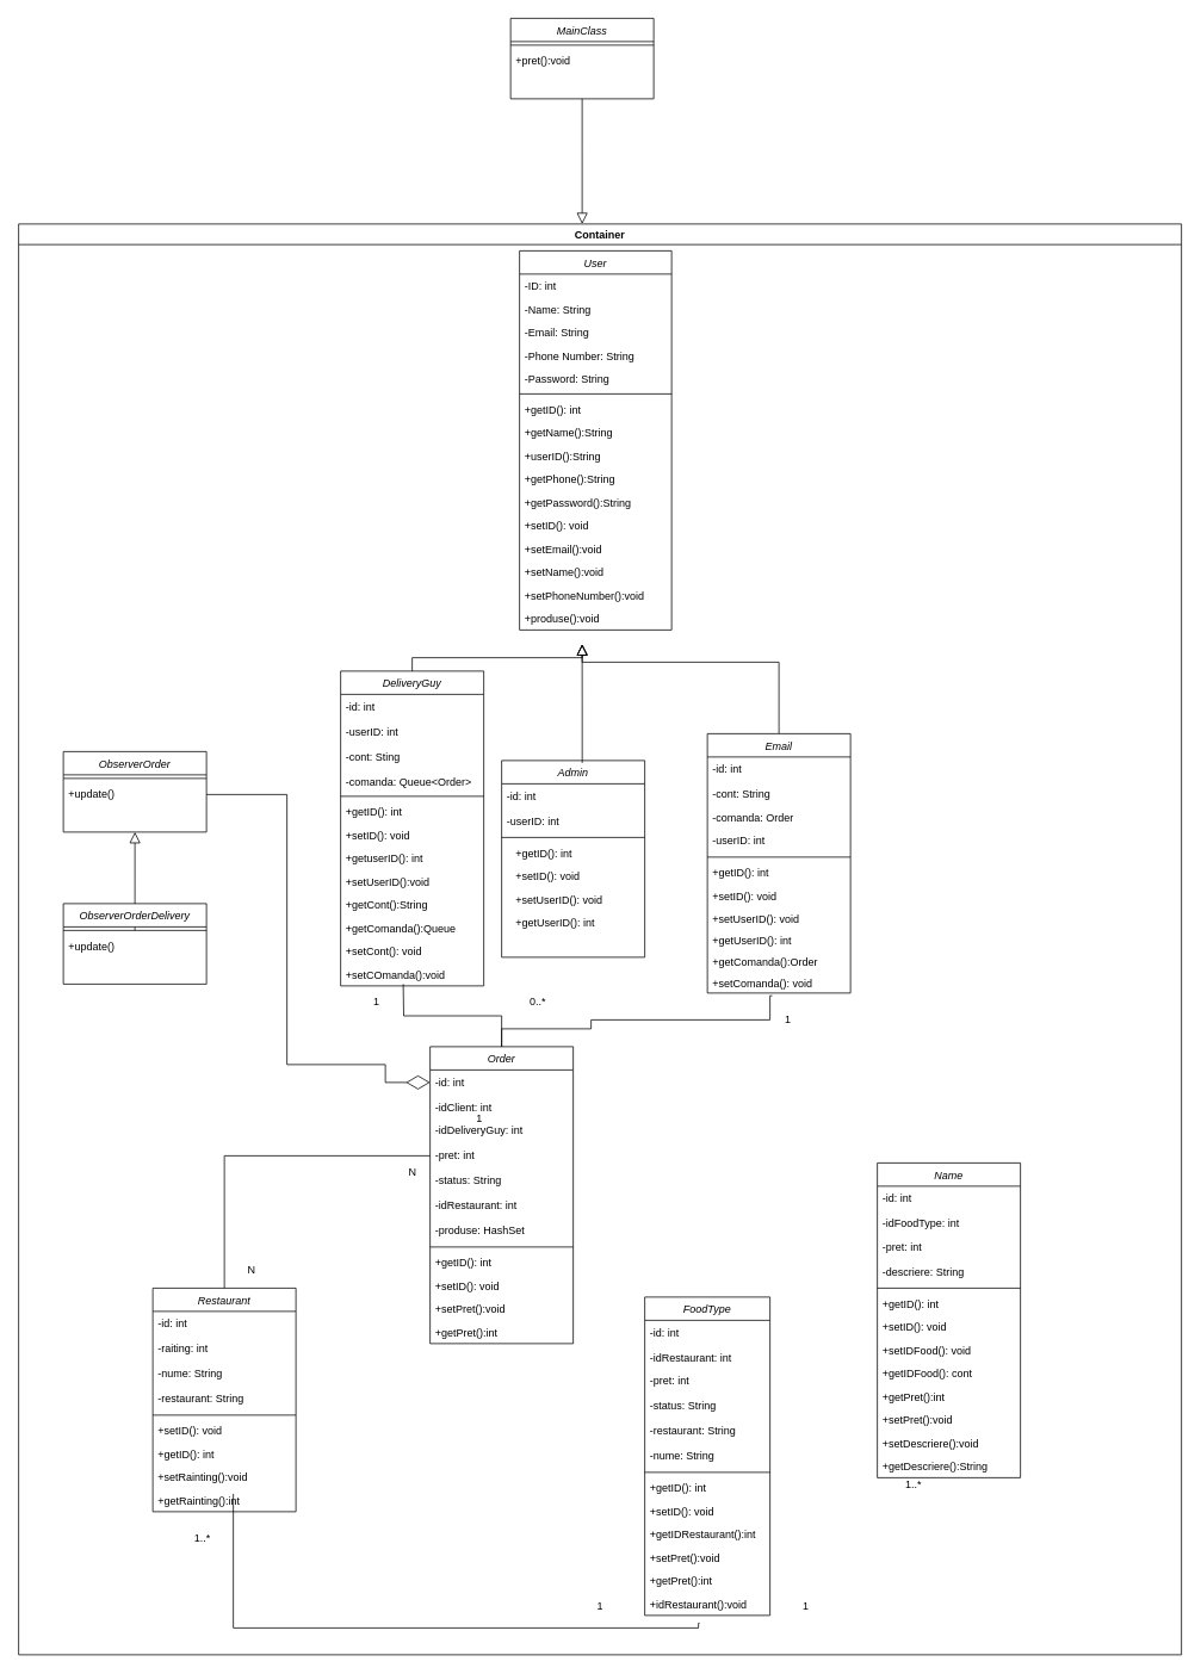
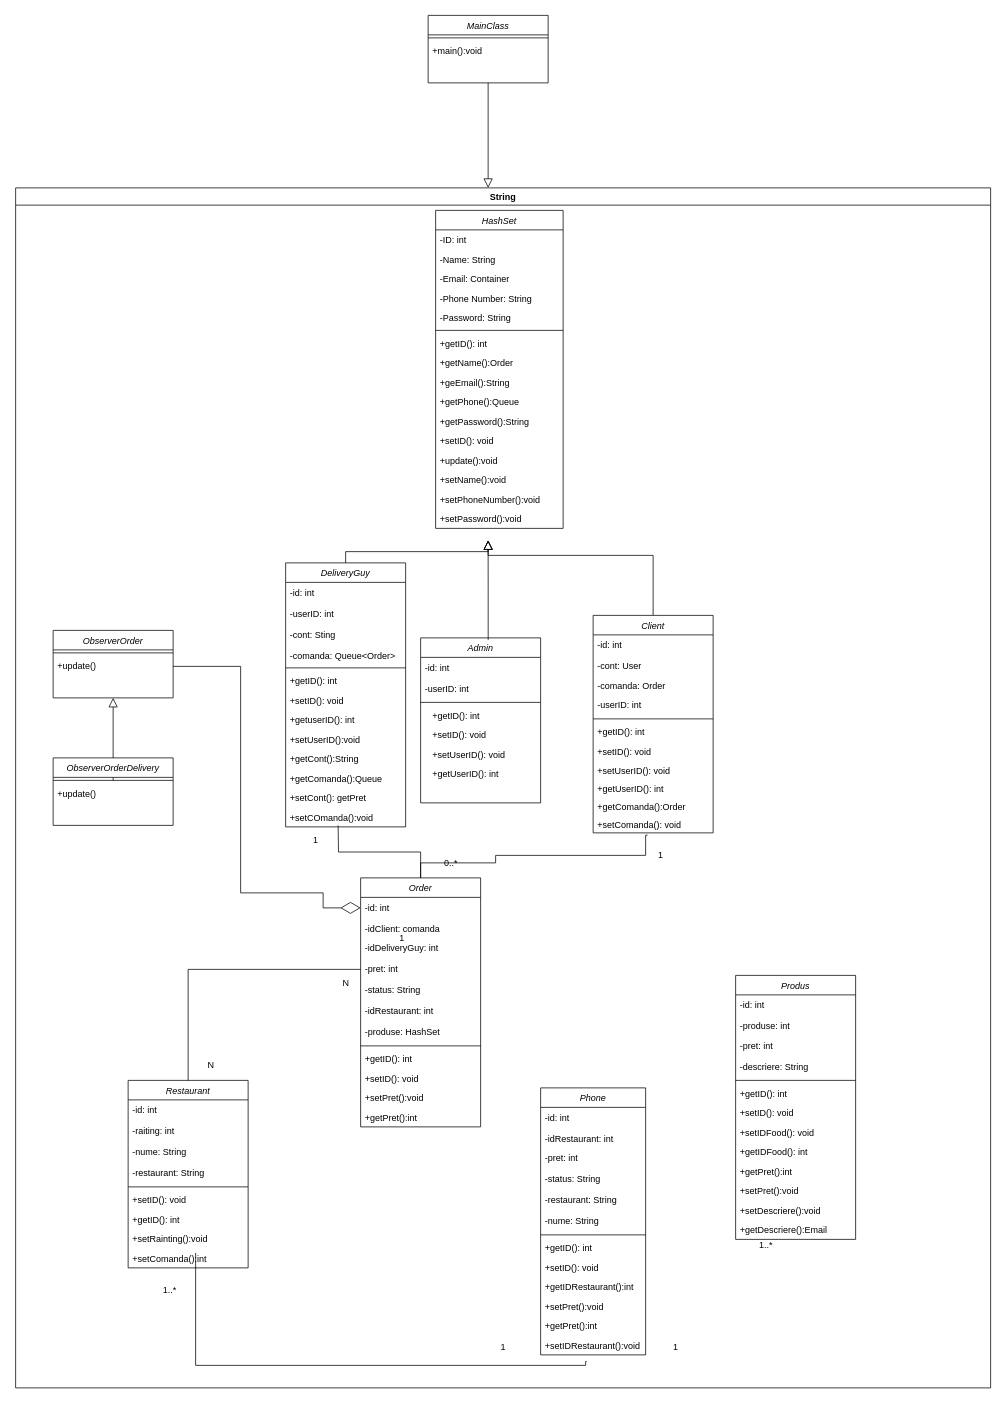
- <mxCell id="17" value="+pret():void" style="text;align=left;verticalAlign=top;spacingLeft=4;spacingRight=4;overflow=hidden;rotatable=0;points=[[0,0.5],[1,0.5]];portConstraint=eastwest;rounded=0;shadow=0;html=0;" parent="15" vertex="1"><mxGeometry y="34" width="160" height="28" as="geometry" /></mxCell>
+ <mxCell id="17" value="+main():void" style="text;align=left;verticalAlign=top;spacingLeft=4;spacingRight=4;overflow=hidden;rotatable=0;points=[[0,0.5],[1,0.5]];portConstraint=eastwest;rounded=0;shadow=0;html=0;" parent="15" vertex="1"><mxGeometry y="34" width="160" height="28" as="geometry" /></mxCell>
- <mxCell id="22" value="Container" style="swimlane;" parent="1" vertex="1"><mxGeometry x="20" y="250" width="1300" height="1600" as="geometry" /></mxCell>
+ <mxCell id="22" value="String" style="swimlane;" parent="1" vertex="1"><mxGeometry x="20" y="250" width="1300" height="1600" as="geometry" /></mxCell>
- <mxCell id="23" value="User" style="swimlane;fontStyle=2;align=center;verticalAlign=top;childLayout=stackLayout;horizontal=1;startSize=26;horizontalStack=0;resizeParent=1;resizeLast=0;collapsible=1;marginBottom=0;rounded=0;shadow=0;strokeWidth=1;" parent="22" vertex="1"><mxGeometry x="560" y="30" width="170" height="424" as="geometry"><mxRectangle x="230" y="140" width="160" height="26" as="alternateBounds" /></mxGeometry></mxCell>
+ <mxCell id="23" value="HashSet" style="swimlane;fontStyle=2;align=center;verticalAlign=top;childLayout=stackLayout;horizontal=1;startSize=26;horizontalStack=0;resizeParent=1;resizeLast=0;collapsible=1;marginBottom=0;rounded=0;shadow=0;strokeWidth=1;" parent="22" vertex="1"><mxGeometry x="560" y="30" width="170" height="424" as="geometry"><mxRectangle x="230" y="140" width="160" height="26" as="alternateBounds" /></mxGeometry></mxCell>
- <mxCell id="26" value="-Email: String" style="text;align=left;verticalAlign=top;spacingLeft=4;spacingRight=4;overflow=hidden;rotatable=0;points=[[0,0.5],[1,0.5]];portConstraint=eastwest;rounded=0;shadow=0;html=0;" parent="23" vertex="1"><mxGeometry y="78" width="170" height="26" as="geometry" /></mxCell>
+ <mxCell id="26" value="-Email: Container" style="text;align=left;verticalAlign=top;spacingLeft=4;spacingRight=4;overflow=hidden;rotatable=0;points=[[0,0.5],[1,0.5]];portConstraint=eastwest;rounded=0;shadow=0;html=0;" parent="23" vertex="1"><mxGeometry y="78" width="170" height="26" as="geometry" /></mxCell>
- <mxCell id="31" value="+getName():String&#10;" style="text;align=left;verticalAlign=top;spacingLeft=4;spacingRight=4;overflow=hidden;rotatable=0;points=[[0,0.5],[1,0.5]];portConstraint=eastwest;rounded=0;shadow=0;html=0;" vertex="1" parent="23"><mxGeometry y="190" width="170" height="26" as="geometry" /></mxCell>
+ <mxCell id="31" value="+getName():Order&#10;" style="text;align=left;verticalAlign=top;spacingLeft=4;spacingRight=4;overflow=hidden;rotatable=0;points=[[0,0.5],[1,0.5]];portConstraint=eastwest;rounded=0;shadow=0;html=0;" vertex="1" parent="23"><mxGeometry y="190" width="170" height="26" as="geometry" /></mxCell>
- <mxCell id="32" value="+userID():String&#10;" style="text;align=left;verticalAlign=top;spacingLeft=4;spacingRight=4;overflow=hidden;rotatable=0;points=[[0,0.5],[1,0.5]];portConstraint=eastwest;rounded=0;shadow=0;html=0;" vertex="1" parent="23"><mxGeometry y="216" width="170" height="26" as="geometry" /></mxCell>
+ <mxCell id="32" value="+geEmail():String&#10;" style="text;align=left;verticalAlign=top;spacingLeft=4;spacingRight=4;overflow=hidden;rotatable=0;points=[[0,0.5],[1,0.5]];portConstraint=eastwest;rounded=0;shadow=0;html=0;" vertex="1" parent="23"><mxGeometry y="216" width="170" height="26" as="geometry" /></mxCell>
- <mxCell id="33" value="+getPhone():String&#10;" style="text;align=left;verticalAlign=top;spacingLeft=4;spacingRight=4;overflow=hidden;rotatable=0;points=[[0,0.5],[1,0.5]];portConstraint=eastwest;rounded=0;shadow=0;html=0;" vertex="1" parent="23"><mxGeometry y="242" width="170" height="26" as="geometry" /></mxCell>
+ <mxCell id="33" value="+getPhone():Queue&#10;" style="text;align=left;verticalAlign=top;spacingLeft=4;spacingRight=4;overflow=hidden;rotatable=0;points=[[0,0.5],[1,0.5]];portConstraint=eastwest;rounded=0;shadow=0;html=0;" vertex="1" parent="23"><mxGeometry y="242" width="170" height="26" as="geometry" /></mxCell>
- <mxCell id="36" value="+setEmail():void" style="text;align=left;verticalAlign=top;spacingLeft=4;spacingRight=4;overflow=hidden;rotatable=0;points=[[0,0.5],[1,0.5]];portConstraint=eastwest;rounded=0;shadow=0;html=0;" vertex="1" parent="23"><mxGeometry y="320" width="170" height="26" as="geometry" /></mxCell>
+ <mxCell id="36" value="+update():void" style="text;align=left;verticalAlign=top;spacingLeft=4;spacingRight=4;overflow=hidden;rotatable=0;points=[[0,0.5],[1,0.5]];portConstraint=eastwest;rounded=0;shadow=0;html=0;" vertex="1" parent="23"><mxGeometry y="320" width="170" height="26" as="geometry" /></mxCell>
- <mxCell id="39" value="+produse():void" style="text;align=left;verticalAlign=top;spacingLeft=4;spacingRight=4;overflow=hidden;rotatable=0;points=[[0,0.5],[1,0.5]];portConstraint=eastwest;rounded=0;shadow=0;html=0;" vertex="1" parent="23"><mxGeometry y="398" width="170" height="26" as="geometry" /></mxCell>
+ <mxCell id="39" value="+setPassword():void" style="text;align=left;verticalAlign=top;spacingLeft=4;spacingRight=4;overflow=hidden;rotatable=0;points=[[0,0.5],[1,0.5]];portConstraint=eastwest;rounded=0;shadow=0;html=0;" vertex="1" parent="23"><mxGeometry y="398" width="170" height="26" as="geometry" /></mxCell>
- <mxCell id="60" value="Email" style="swimlane;fontStyle=2;align=center;verticalAlign=top;childLayout=stackLayout;horizontal=1;startSize=26;horizontalStack=0;resizeParent=1;resizeLast=0;collapsible=1;marginBottom=0;rounded=0;shadow=0;strokeWidth=1;" parent="22" vertex="1"><mxGeometry x="770" y="570" width="160" height="290" as="geometry"><mxRectangle x="230" y="140" width="160" height="26" as="alternateBounds" /></mxGeometry></mxCell>
+ <mxCell id="60" value="Client" style="swimlane;fontStyle=2;align=center;verticalAlign=top;childLayout=stackLayout;horizontal=1;startSize=26;horizontalStack=0;resizeParent=1;resizeLast=0;collapsible=1;marginBottom=0;rounded=0;shadow=0;strokeWidth=1;" parent="22" vertex="1"><mxGeometry x="770" y="570" width="160" height="290" as="geometry"><mxRectangle x="230" y="140" width="160" height="26" as="alternateBounds" /></mxGeometry></mxCell>
- <mxCell id="62" value="-cont: String" style="text;align=left;verticalAlign=top;spacingLeft=4;spacingRight=4;overflow=hidden;rotatable=0;points=[[0,0.5],[1,0.5]];portConstraint=eastwest;rounded=0;shadow=0;html=0;" parent="60" vertex="1"><mxGeometry y="54" width="160" height="26" as="geometry" /></mxCell>
+ <mxCell id="62" value="-cont: User" style="text;align=left;verticalAlign=top;spacingLeft=4;spacingRight=4;overflow=hidden;rotatable=0;points=[[0,0.5],[1,0.5]];portConstraint=eastwest;rounded=0;shadow=0;html=0;" parent="60" vertex="1"><mxGeometry y="54" width="160" height="26" as="geometry" /></mxCell>
- <mxCell id="53" value="+setCont(): void&#10;" style="text;align=left;verticalAlign=top;spacingLeft=4;spacingRight=4;overflow=hidden;rotatable=0;points=[[0,0.5],[1,0.5]];portConstraint=eastwest;rounded=0;shadow=0;html=0;" vertex="1" parent="41"><mxGeometry y="300" width="160" height="26" as="geometry" /></mxCell>
+ <mxCell id="53" value="+setCont(): getPret&#10;" style="text;align=left;verticalAlign=top;spacingLeft=4;spacingRight=4;overflow=hidden;rotatable=0;points=[[0,0.5],[1,0.5]];portConstraint=eastwest;rounded=0;shadow=0;html=0;" vertex="1" parent="41"><mxGeometry y="300" width="160" height="26" as="geometry" /></mxCell>
- <mxCell id="9" value="0..*" style="text;html=1;align=center;verticalAlign=middle;resizable=0;points=[];autosize=1;strokeColor=none;fillColor=none;" parent="1" vertex="1"><mxGeometry x="585" y="1110" width="30" height="20" as="geometry" /></mxCell>
+ <mxCell id="9" value="0..*" style="text;html=1;align=center;verticalAlign=middle;resizable=0;points=[];autosize=1;strokeColor=none;fillColor=none;" parent="1" vertex="1"><mxGeometry x="585" y="1140" width="30" height="20" as="geometry" /></mxCell>
- <mxCell id="116" value="-idClient: int" style="text;align=left;verticalAlign=top;spacingLeft=4;spacingRight=4;overflow=hidden;rotatable=0;points=[[0,0.5],[1,0.5]];portConstraint=eastwest;rounded=0;shadow=0;html=0;" parent="114" vertex="1"><mxGeometry y="54" width="160" height="26" as="geometry" /></mxCell>
+ <mxCell id="116" value="-idClient: comanda" style="text;align=left;verticalAlign=top;spacingLeft=4;spacingRight=4;overflow=hidden;rotatable=0;points=[[0,0.5],[1,0.5]];portConstraint=eastwest;rounded=0;shadow=0;html=0;" parent="114" vertex="1"><mxGeometry y="54" width="160" height="26" as="geometry" /></mxCell>
- <mxCell id="86" value="Name" style="swimlane;fontStyle=2;align=center;verticalAlign=top;childLayout=stackLayout;horizontal=1;startSize=26;horizontalStack=0;resizeParent=1;resizeLast=0;collapsible=1;marginBottom=0;rounded=0;shadow=0;strokeWidth=1;" parent="22" vertex="1"><mxGeometry x="960" y="1050" width="160" height="352" as="geometry"><mxRectangle x="230" y="140" width="160" height="26" as="alternateBounds" /></mxGeometry></mxCell>
+ <mxCell id="86" value="Produs" style="swimlane;fontStyle=2;align=center;verticalAlign=top;childLayout=stackLayout;horizontal=1;startSize=26;horizontalStack=0;resizeParent=1;resizeLast=0;collapsible=1;marginBottom=0;rounded=0;shadow=0;strokeWidth=1;" parent="22" vertex="1"><mxGeometry x="960" y="1050" width="160" height="352" as="geometry"><mxRectangle x="230" y="140" width="160" height="26" as="alternateBounds" /></mxGeometry></mxCell>
- <mxCell id="88" value="-idFoodType: int" style="text;align=left;verticalAlign=top;spacingLeft=4;spacingRight=4;overflow=hidden;rotatable=0;points=[[0,0.5],[1,0.5]];portConstraint=eastwest;rounded=0;shadow=0;html=0;" parent="86" vertex="1"><mxGeometry y="54" width="160" height="26" as="geometry" /></mxCell>
+ <mxCell id="88" value="-produse: int" style="text;align=left;verticalAlign=top;spacingLeft=4;spacingRight=4;overflow=hidden;rotatable=0;points=[[0,0.5],[1,0.5]];portConstraint=eastwest;rounded=0;shadow=0;html=0;" parent="86" vertex="1"><mxGeometry y="54" width="160" height="26" as="geometry" /></mxCell>
- <mxCell id="100" value="FoodType" style="swimlane;fontStyle=2;align=center;verticalAlign=top;childLayout=stackLayout;horizontal=1;startSize=26;horizontalStack=0;resizeParent=1;resizeLast=0;collapsible=1;marginBottom=0;rounded=0;shadow=0;strokeWidth=1;" parent="22" vertex="1"><mxGeometry x="700" y="1200" width="140" height="356" as="geometry"><mxRectangle x="230" y="140" width="160" height="26" as="alternateBounds" /></mxGeometry></mxCell>
+ <mxCell id="100" value="Phone" style="swimlane;fontStyle=2;align=center;verticalAlign=top;childLayout=stackLayout;horizontal=1;startSize=26;horizontalStack=0;resizeParent=1;resizeLast=0;collapsible=1;marginBottom=0;rounded=0;shadow=0;strokeWidth=1;" parent="22" vertex="1"><mxGeometry x="700" y="1200" width="140" height="356" as="geometry"><mxRectangle x="230" y="140" width="160" height="26" as="alternateBounds" /></mxGeometry></mxCell>
- <mxCell id="95" value="+getIDFood(): cont&#10;" style="text;align=left;verticalAlign=top;spacingLeft=4;spacingRight=4;overflow=hidden;rotatable=0;points=[[0,0.5],[1,0.5]];portConstraint=eastwest;rounded=0;shadow=0;html=0;" vertex="1" parent="86"><mxGeometry y="222" width="160" height="26" as="geometry" /></mxCell>
+ <mxCell id="95" value="+getIDFood(): int&#10;" style="text;align=left;verticalAlign=top;spacingLeft=4;spacingRight=4;overflow=hidden;rotatable=0;points=[[0,0.5],[1,0.5]];portConstraint=eastwest;rounded=0;shadow=0;html=0;" vertex="1" parent="86"><mxGeometry y="222" width="160" height="26" as="geometry" /></mxCell>
- <mxCell id="99" value="+getDescriere():String" style="text;align=left;verticalAlign=top;spacingLeft=4;spacingRight=4;overflow=hidden;rotatable=0;points=[[0,0.5],[1,0.5]];portConstraint=eastwest;rounded=0;shadow=0;html=0;" vertex="1" parent="86"><mxGeometry y="326" width="160" height="26" as="geometry" /></mxCell>
+ <mxCell id="99" value="+getDescriere():Email" style="text;align=left;verticalAlign=top;spacingLeft=4;spacingRight=4;overflow=hidden;rotatable=0;points=[[0,0.5],[1,0.5]];portConstraint=eastwest;rounded=0;shadow=0;html=0;" vertex="1" parent="86"><mxGeometry y="326" width="160" height="26" as="geometry" /></mxCell>
- <mxCell id="81" value="+getRainting():int" style="text;align=left;verticalAlign=top;spacingLeft=4;spacingRight=4;overflow=hidden;rotatable=0;points=[[0,0.5],[1,0.5]];portConstraint=eastwest;rounded=0;shadow=0;html=0;" vertex="1" parent="72"><mxGeometry y="224" width="160" height="26" as="geometry" /></mxCell>
+ <mxCell id="81" value="+setComanda():int" style="text;align=left;verticalAlign=top;spacingLeft=4;spacingRight=4;overflow=hidden;rotatable=0;points=[[0,0.5],[1,0.5]];portConstraint=eastwest;rounded=0;shadow=0;html=0;" vertex="1" parent="72"><mxGeometry y="224" width="160" height="26" as="geometry" /></mxCell>
- <mxCell id="113" value="+idRestaurant():void" style="text;align=left;verticalAlign=top;spacingLeft=4;spacingRight=4;overflow=hidden;rotatable=0;points=[[0,0.5],[1,0.5]];portConstraint=eastwest;rounded=0;shadow=0;html=0;" vertex="1" parent="100"><mxGeometry y="330" width="140" height="26" as="geometry" /></mxCell>
+ <mxCell id="113" value="+setIDRestaurant():void" style="text;align=left;verticalAlign=top;spacingLeft=4;spacingRight=4;overflow=hidden;rotatable=0;points=[[0,0.5],[1,0.5]];portConstraint=eastwest;rounded=0;shadow=0;html=0;" vertex="1" parent="100"><mxGeometry y="330" width="140" height="26" as="geometry" /></mxCell>
